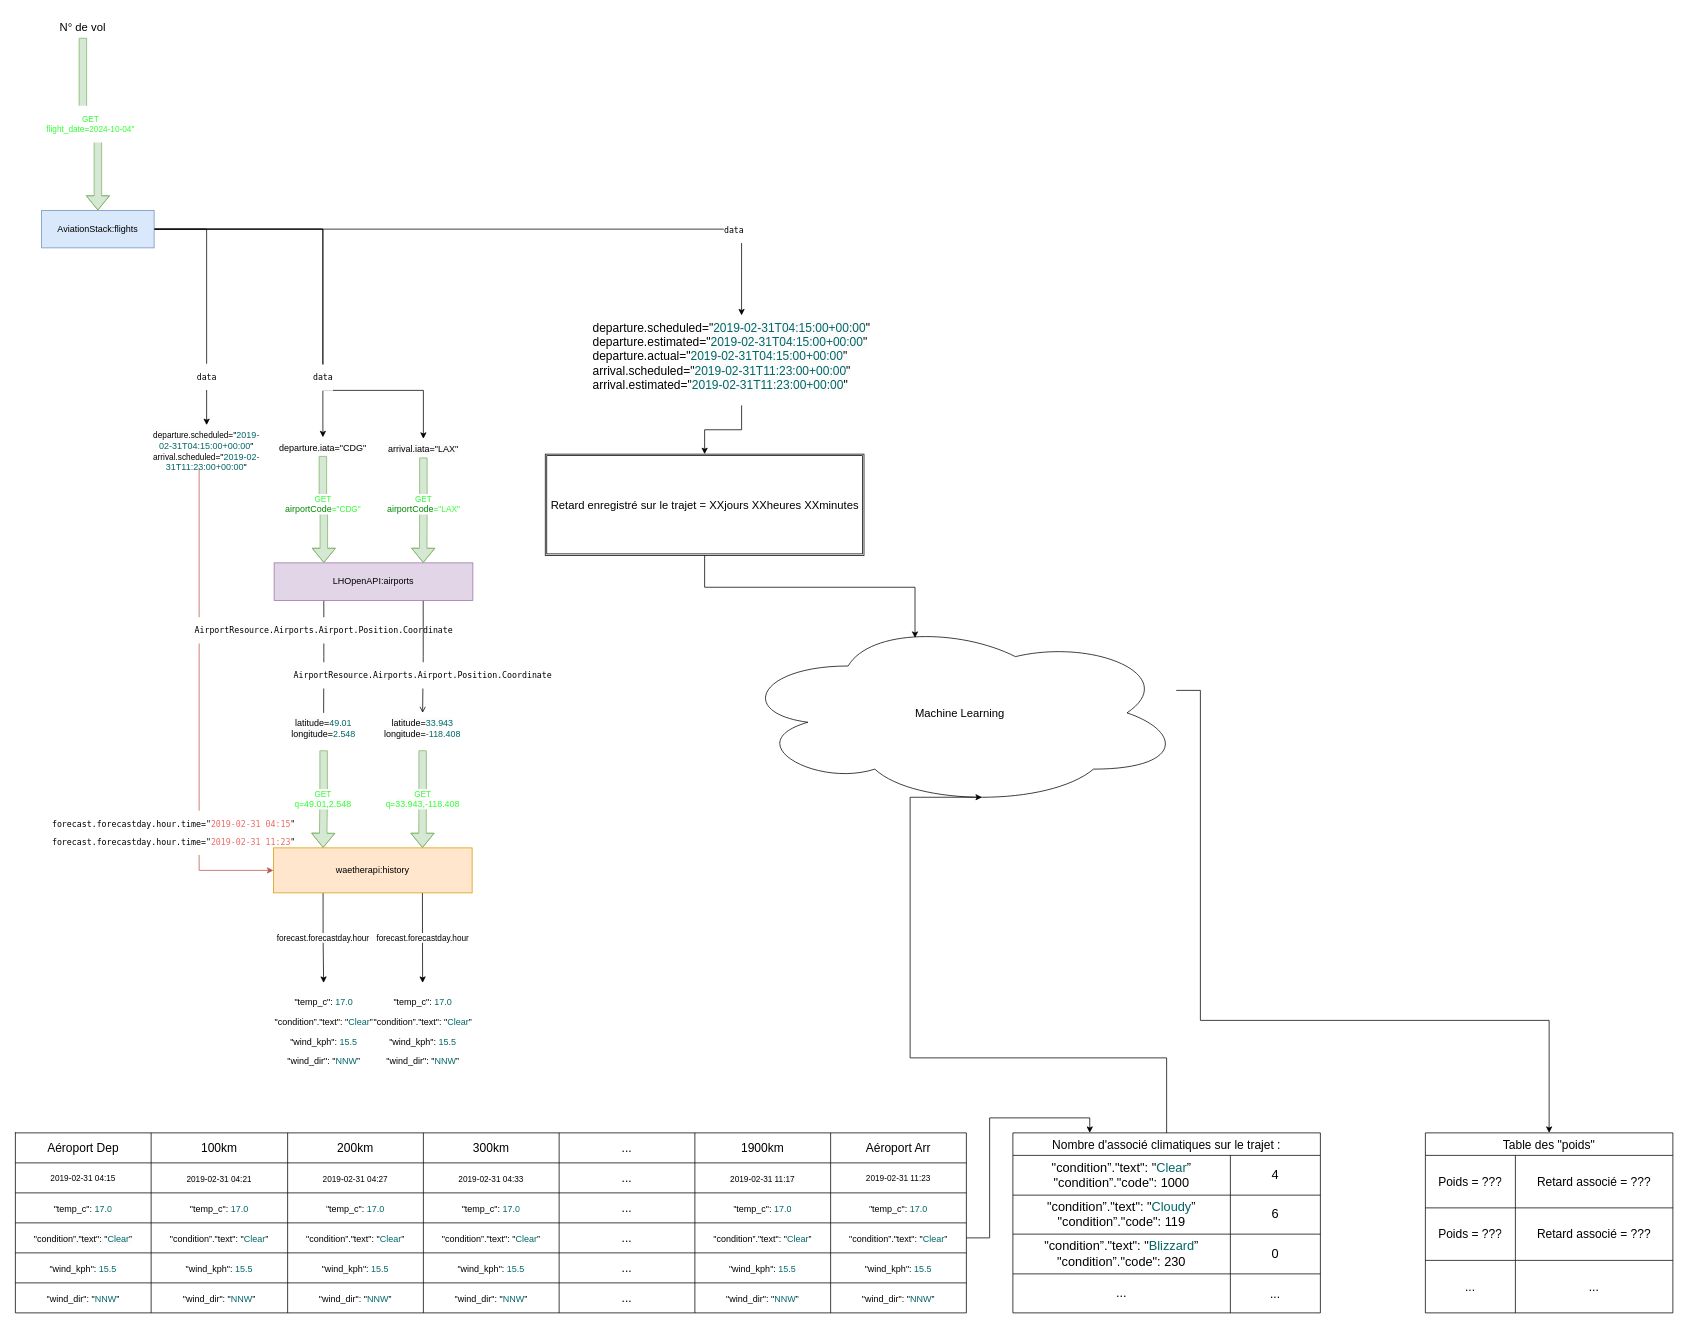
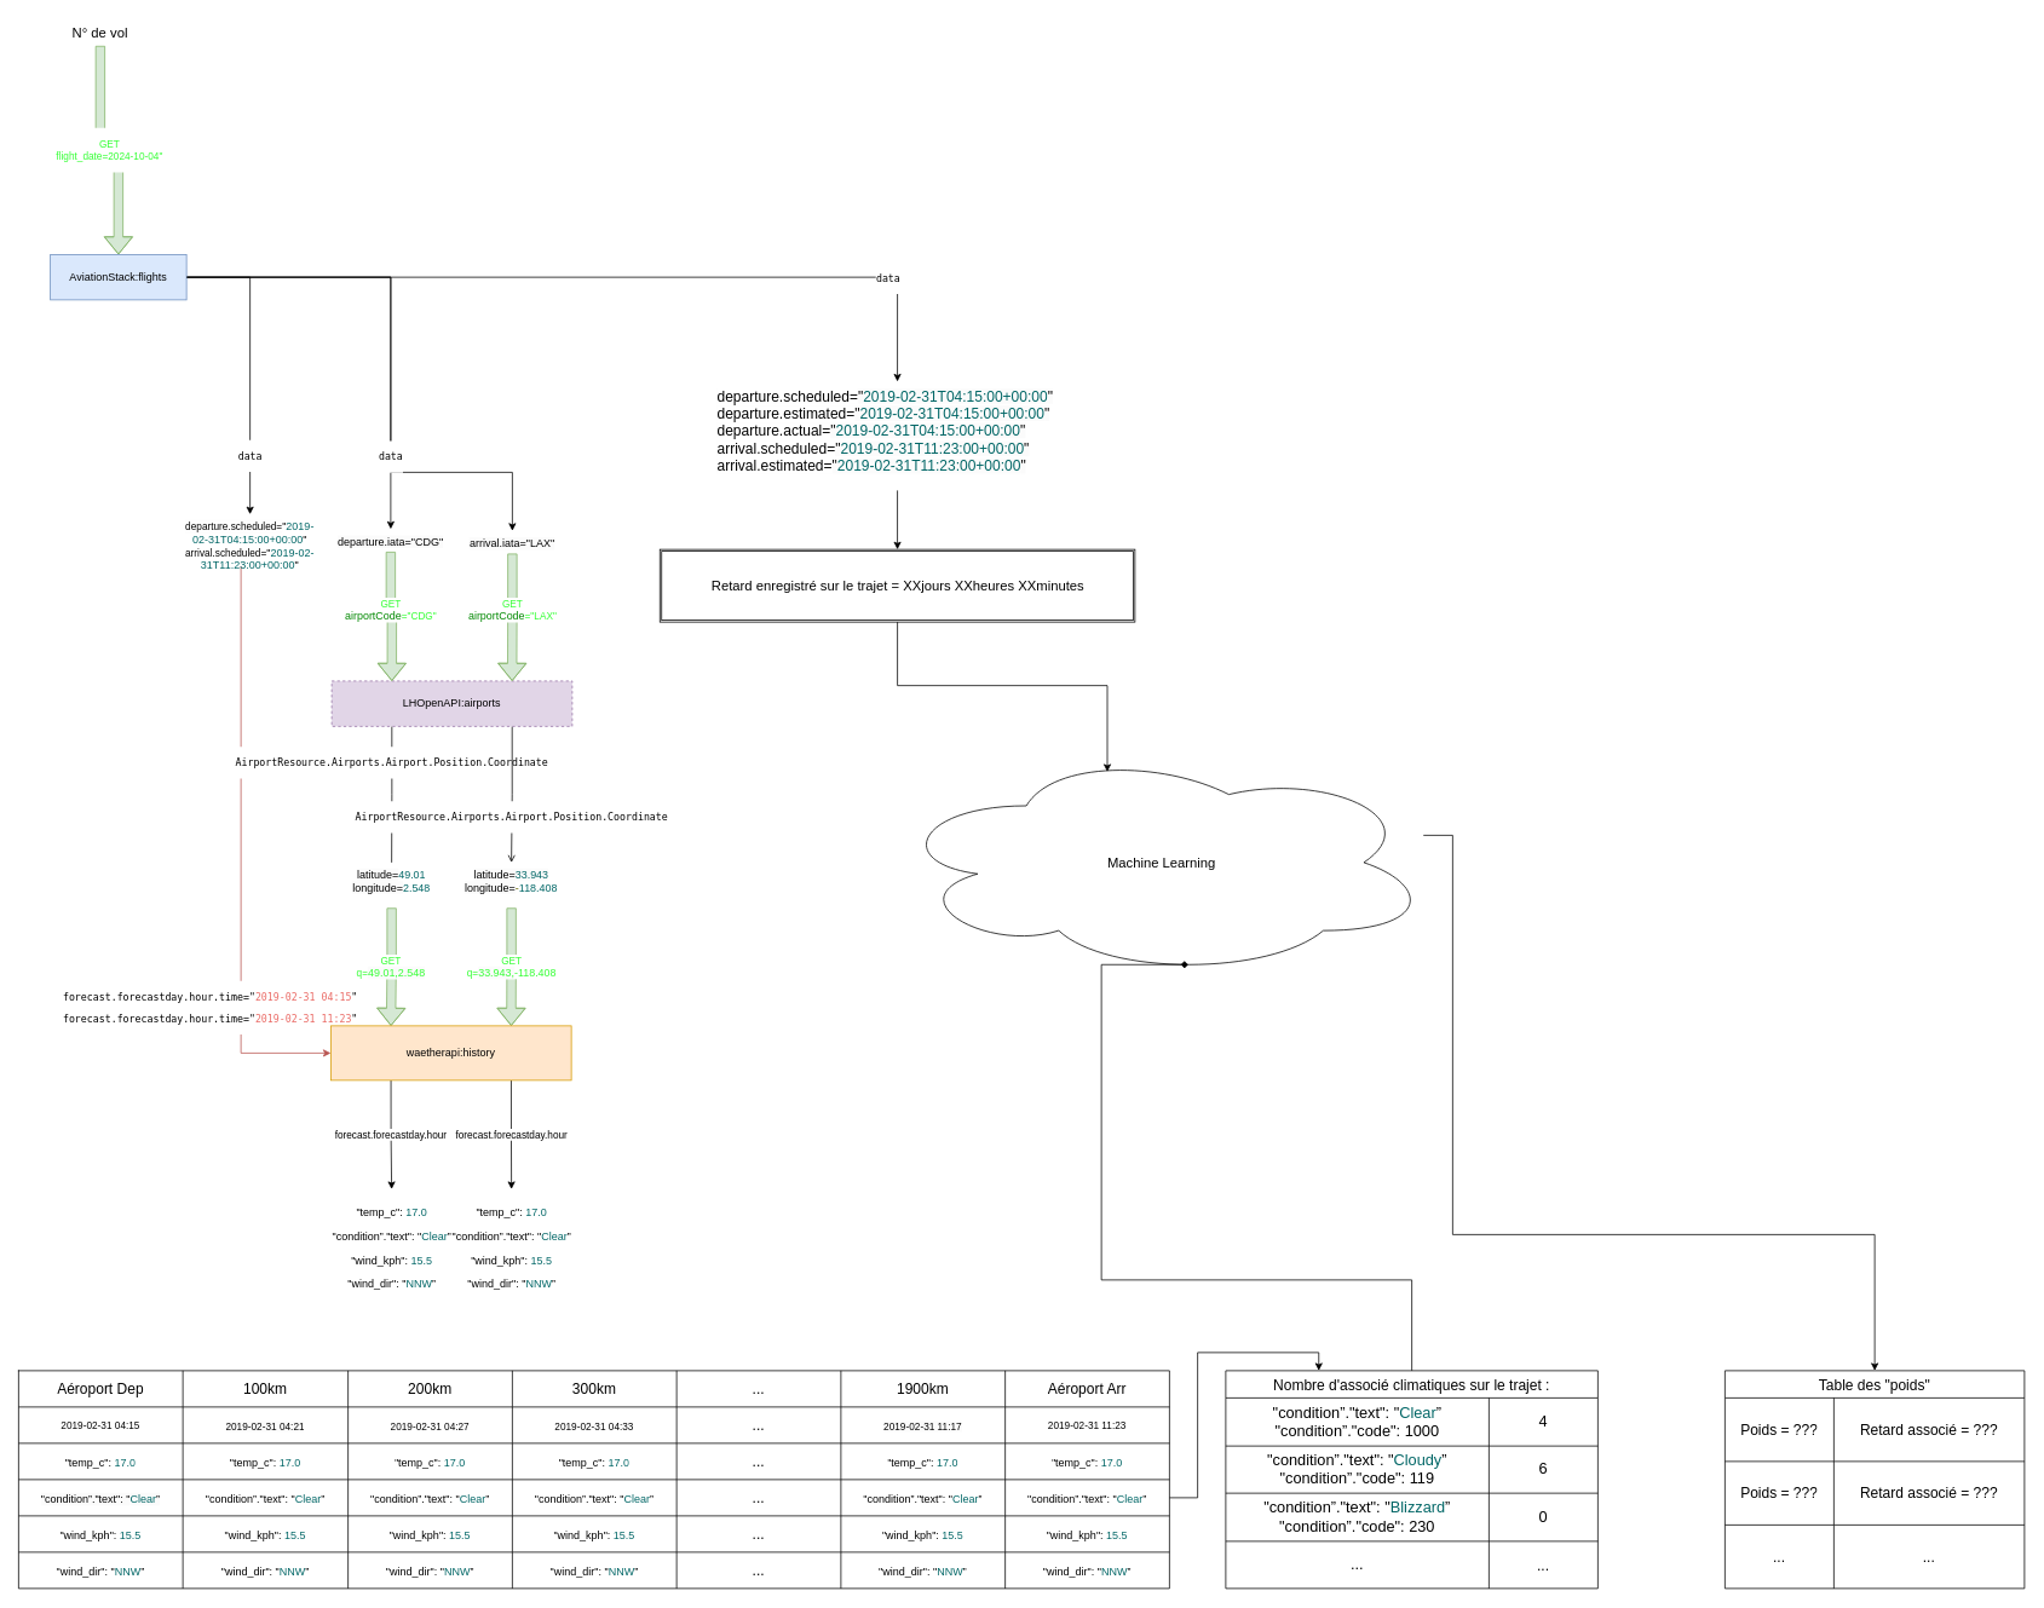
- <mxCell id="91" value="&lt;font style=&quot;font-size: 15px;&quot;&gt;Retard enregistré sur le trajet = XXjours XXheures XXminutes&lt;/font&gt;" style="shape=ext;double=1;rounded=0;whiteSpace=wrap;html=1;" parent="1" vertex="1"><mxGeometry x="726.5" y="605" width="425" height="135" as="geometry" /></mxCell>
+ <mxCell id="91" value="&lt;font style=&quot;font-size: 15px;&quot;&gt;Retard enregistré sur le trajet = XXjours XXheures XXminutes&lt;/font&gt;" style="shape=ext;double=1;rounded=0;whiteSpace=wrap;html=1;" parent="1" vertex="1"><mxGeometry x="726.5" y="605" width="523.5" height="80" as="geometry" /></mxCell>
- <mxCell id="13" value="LHOpenAPI:airports" style="rounded=0;whiteSpace=wrap;html=1;fillColor=#e1d5e7;strokeColor=#9673a6;" parent="1" vertex="1"><mxGeometry x="365" y="750" width="265" height="50" as="geometry" /></mxCell>
+ <mxCell id="13" value="LHOpenAPI:airports" style="rounded=0;whiteSpace=wrap;html=1;fillColor=#e1d5e7;strokeColor=#9673a6;dashed=1;" parent="1" vertex="1"><mxGeometry x="365" y="750" width="265" height="50" as="geometry" /></mxCell>
- <mxCell id="97" style="edgeStyle=orthogonalEdgeStyle;rounded=0;orthogonalLoop=1;jettySize=auto;html=1;entryX=0.55;entryY=0.95;entryDx=0;entryDy=0;entryPerimeter=0;exitX=0.5;exitY=0;exitDx=0;exitDy=0;" parent="1" source="77" target="95" edge="1"><mxGeometry relative="1" as="geometry"><Array as="points"><mxPoint x="1555" y="1410" /><mxPoint x="1213" y="1410" /></Array></mxGeometry></mxCell>
+ <mxCell id="97" style="edgeStyle=orthogonalEdgeStyle;rounded=0;orthogonalLoop=1;jettySize=auto;html=1;entryX=0.55;entryY=0.95;entryDx=0;entryDy=0;entryPerimeter=0;exitX=0.5;exitY=0;exitDx=0;exitDy=0;endArrow=diamond;" parent="1" source="77" target="95" edge="1"><mxGeometry relative="1" as="geometry"><Array as="points"><mxPoint x="1555" y="1410" /><mxPoint x="1213" y="1410" /></Array></mxGeometry></mxCell>
